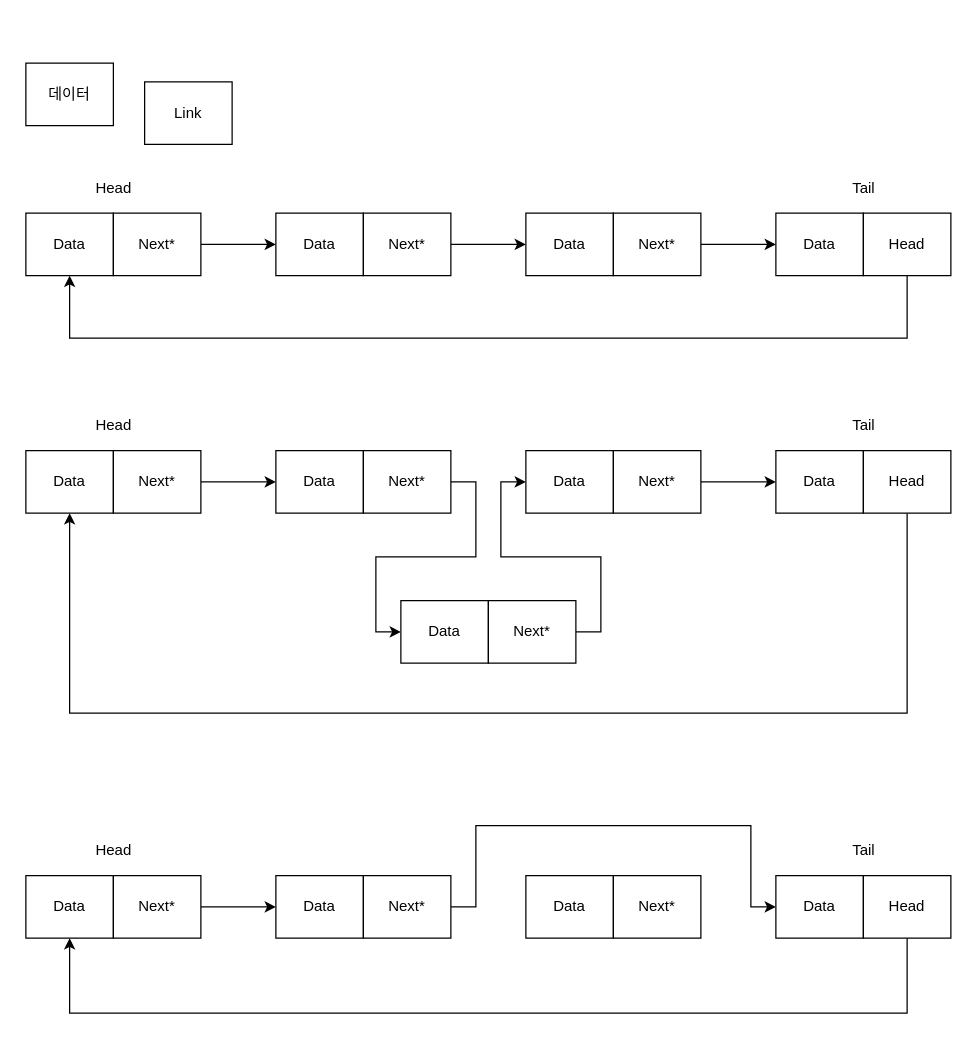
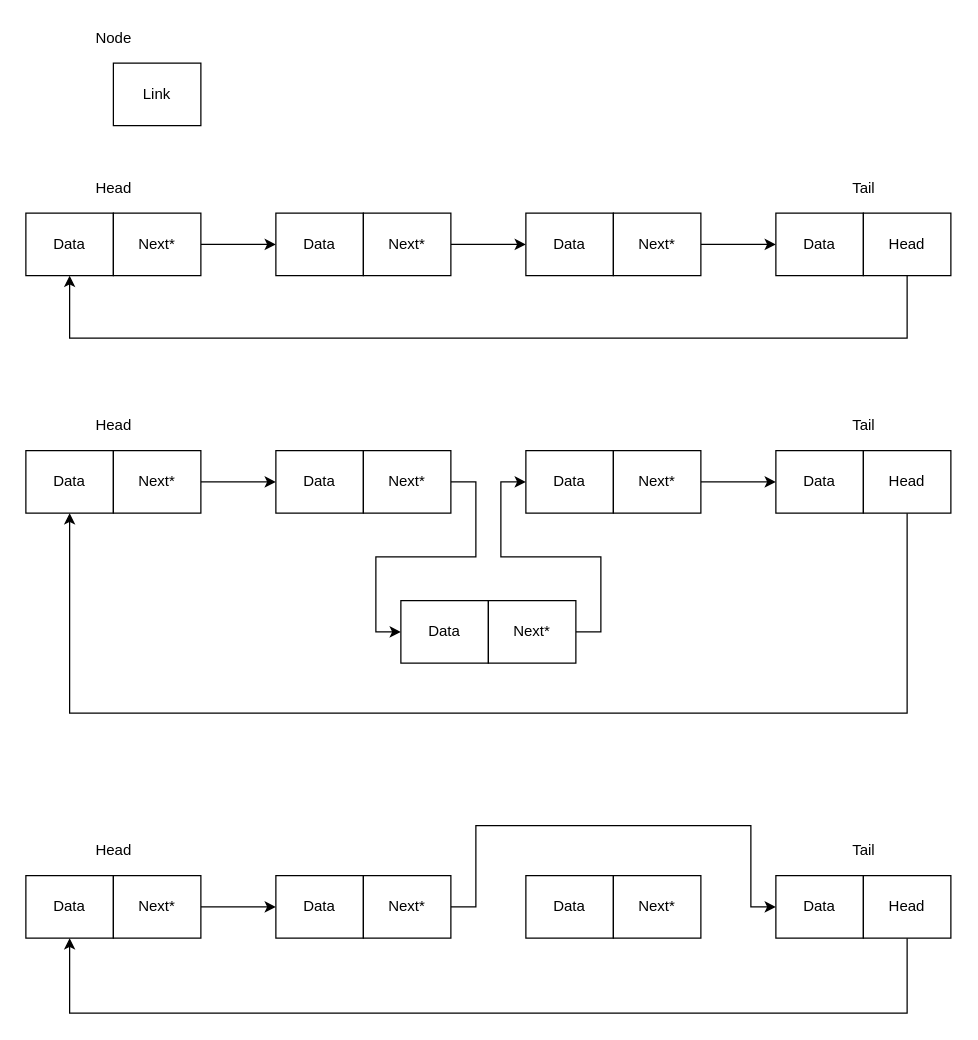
+ <mxCell id="4" value="Node" style="text;html=1;align=center;verticalAlign=middle;resizable=0;points=[];autosize=1;" parent="1" vertex="1"><mxGeometry x="70" y="20" width="40" height="20" as="geometry" /></mxCell>
- <mxCell id="2" value="데이터" style="rounded=0;whiteSpace=wrap;html=1;" parent="1" vertex="1"><mxGeometry x="20" y="50" width="70" height="50" as="geometry" /></mxCell>
- <mxCell id="3" value="Link" style="rounded=0;whiteSpace=wrap;html=1;" parent="1" vertex="1"><mxGeometry x="115" y="65" width="70" height="50" as="geometry" /></mxCell>
+ <mxCell id="3" value="Link" style="rounded=0;whiteSpace=wrap;html=1;" parent="1" vertex="1"><mxGeometry x="90" y="50" width="70" height="50" as="geometry" /></mxCell>
